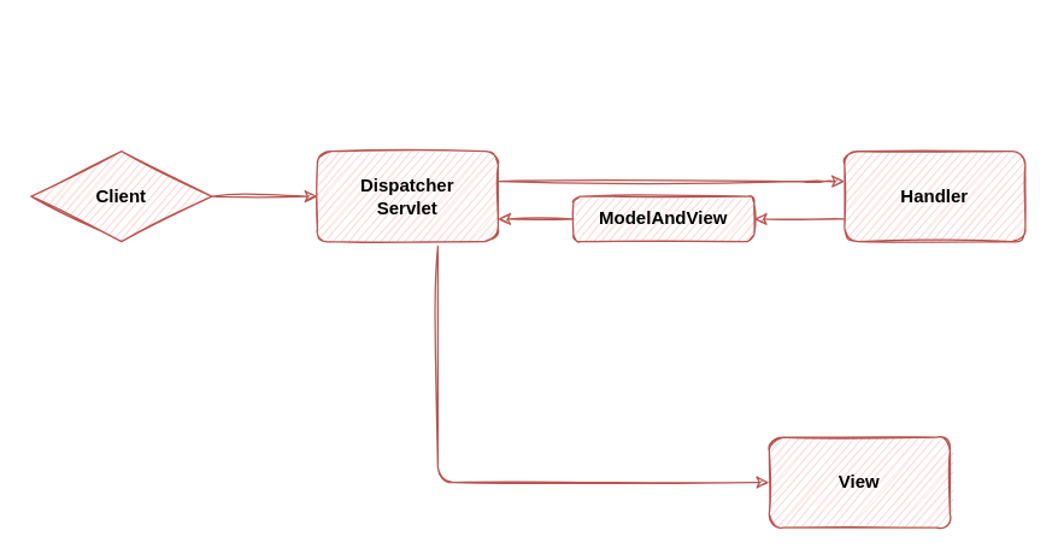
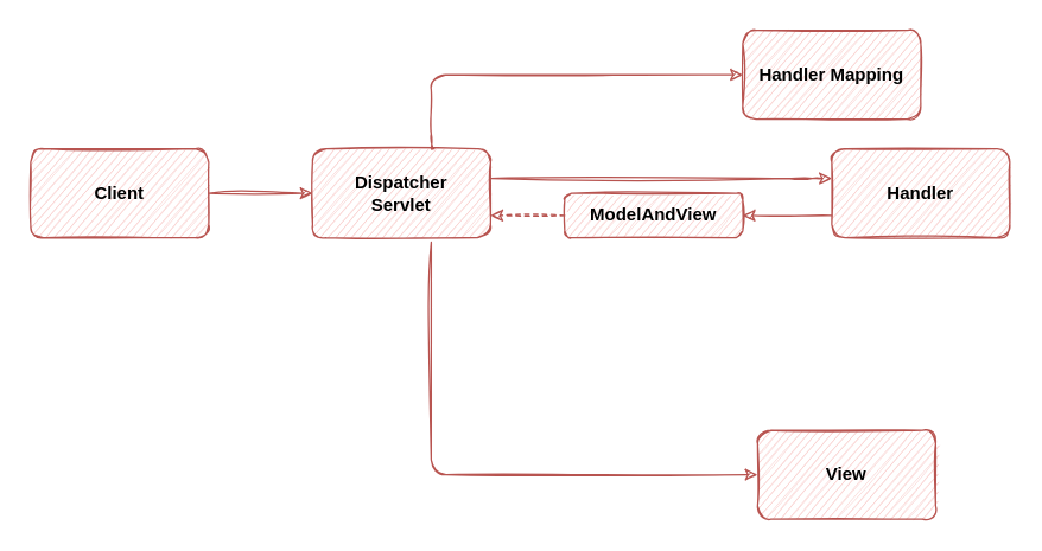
+ <mxCell id="6" style="edgeStyle=orthogonalEdgeStyle;orthogonalLoop=1;jettySize=auto;html=1;exitX=0.683;exitY=0;exitDx=0;exitDy=0;entryX=0;entryY=0.5;entryDx=0;entryDy=0;strokeColor=#b85450;fontColor=#095C86;exitPerimeter=0;sketch=1;strokeWidth=1;fontStyle=1;fillColor=#f8cecc;" edge="1" parent="1" source="7" target="8"><mxGeometry relative="1" as="geometry"><Array as="points"><mxPoint x="290" y="100" /><mxPoint x="290" y="50" /></Array></mxGeometry></mxCell>
+ <mxCell id="8" value="Handler Mapping" style="whiteSpace=wrap;html=1;fillColor=#f8cecc;strokeColor=#b85450;rounded=1;sketch=1;strokeWidth=1;fontStyle=1" vertex="1" parent="1"><mxGeometry x="500" y="20" width="120" height="60" as="geometry" /></mxCell>
- <mxCell id="3" value="Client" style="rhombus;whiteSpace=wrap;html=1;fillColor=#f8cecc;strokeColor=#b85450;sketch=1;strokeWidth=1;fontStyle=1;" vertex="1" parent="1"><mxGeometry x="20" y="100" width="120" height="60" as="geometry" /></mxCell>
+ <mxCell id="3" value="Client" style="whiteSpace=wrap;html=1;fillColor=#f8cecc;strokeColor=#b85450;rounded=1;sketch=1;strokeWidth=1;fontStyle=1" vertex="1" parent="1"><mxGeometry x="20" y="100" width="120" height="60" as="geometry" /></mxCell>
- <mxCell id="12" style="edgeStyle=orthogonalEdgeStyle;orthogonalLoop=1;jettySize=auto;html=1;exitX=0;exitY=0.5;exitDx=0;exitDy=0;entryX=1;entryY=0.75;entryDx=0;entryDy=0;strokeColor=#b85450;fontColor=#095C86;sketch=1;strokeWidth=1;fontStyle=1;fillColor=#f8cecc;" edge="1" parent="1" source="13" target="7"><mxGeometry relative="1" as="geometry" /></mxCell>
+ <mxCell id="12" style="edgeStyle=orthogonalEdgeStyle;orthogonalLoop=1;jettySize=auto;html=1;exitX=0;exitY=0.5;exitDx=0;exitDy=0;entryX=1;entryY=0.75;entryDx=0;entryDy=0;strokeColor=#b85450;fontColor=#095C86;sketch=1;strokeWidth=1;fontStyle=1;fillColor=#f8cecc;dashed=1;" edge="1" parent="1" source="13" target="7"><mxGeometry relative="1" as="geometry" /></mxCell>
